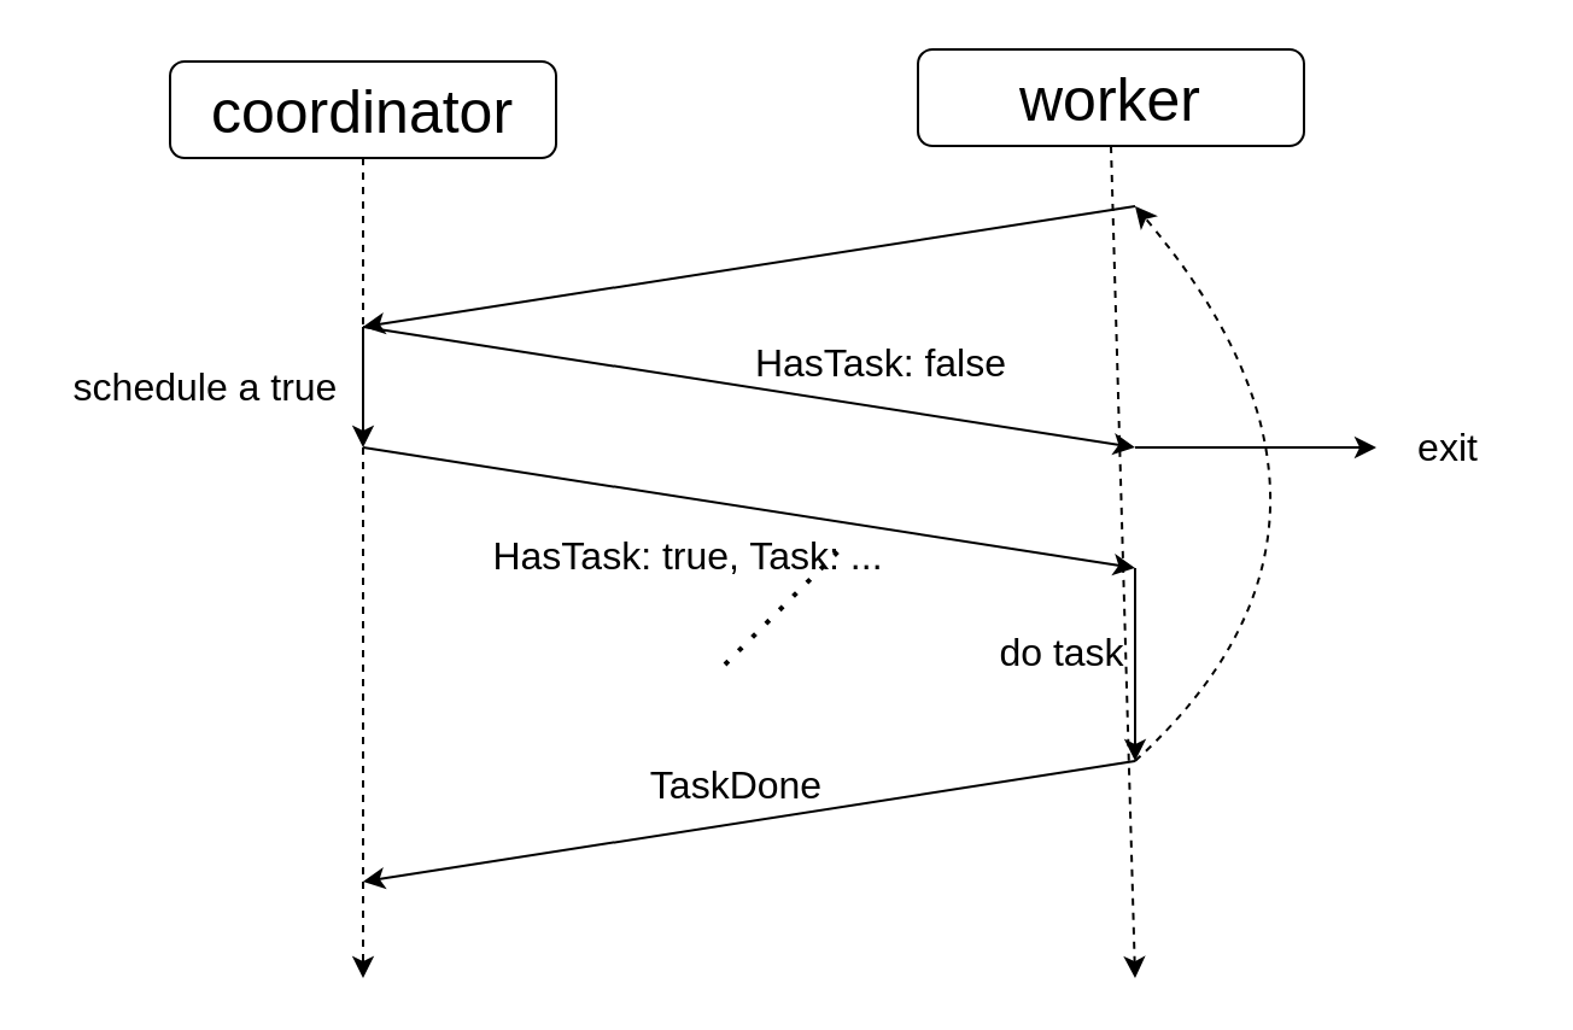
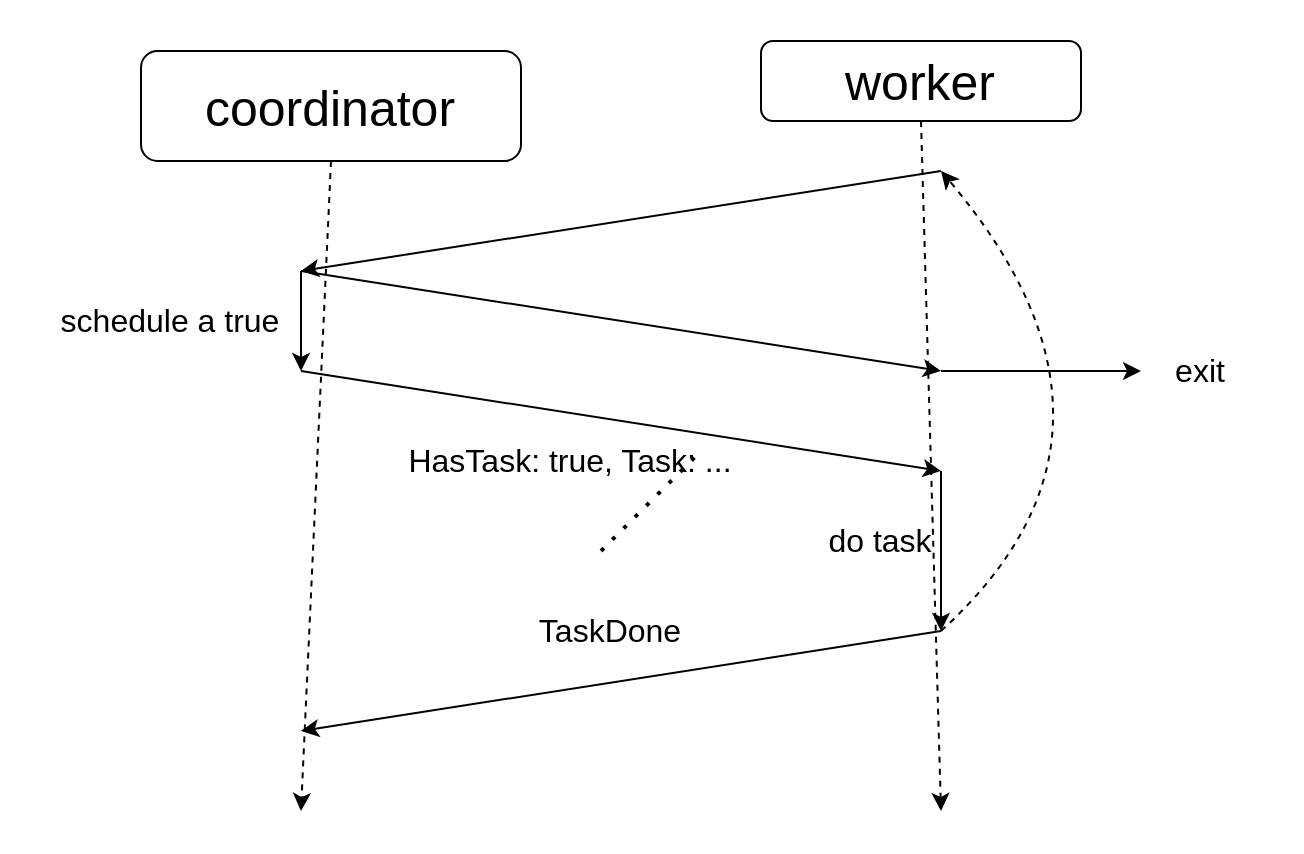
- <mxCell id="2" value="&lt;font style=&quot;font-size: 25px;&quot;&gt;coordinator&lt;/font&gt;" style="rounded=1;whiteSpace=wrap;html=1;fillColor=none;" parent="1" vertex="1"><mxGeometry x="70" y="25" width="160" height="40" as="geometry" /></mxCell>
+ <mxCell id="2" value="&lt;font style=&quot;font-size: 25px;&quot;&gt;coordinator&lt;/font&gt;" style="rounded=1;whiteSpace=wrap;html=1;fillColor=none;" parent="1" vertex="1"><mxGeometry x="70" y="25" width="190" height="55" as="geometry" /></mxCell>
- <mxCell id="8" value="&lt;font style=&quot;font-size: 16px;&quot;&gt;HasTask: false&lt;/font&gt;" style="text;html=1;align=center;verticalAlign=middle;whiteSpace=wrap;rounded=0;" parent="1" vertex="1"><mxGeometry x="300" y="135" width="130" height="30" as="geometry" /></mxCell>
- <mxCell id="18" value="&lt;font style=&quot;font-size: 16px;&quot;&gt;TaskDone&lt;/font&gt;" style="text;html=1;align=center;verticalAlign=middle;whiteSpace=wrap;rounded=0;" parent="1" vertex="1"><mxGeometry x="260" y="305" width="90" height="40" as="geometry" /></mxCell>
+ <mxCell id="18" value="&lt;font style=&quot;font-size: 16px;&quot;&gt;TaskDone&lt;/font&gt;" style="text;html=1;align=center;verticalAlign=middle;whiteSpace=wrap;rounded=0;" parent="1" vertex="1"><mxGeometry x="260" y="295" width="90" height="40" as="geometry" /></mxCell>
